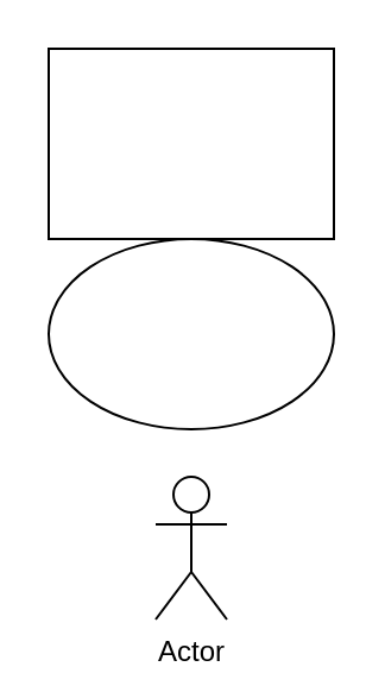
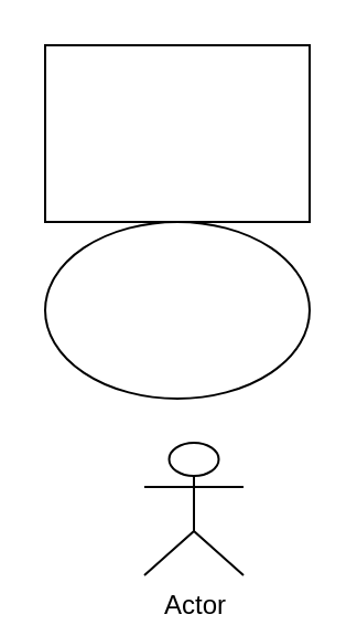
- <mxCell id="4" value="Actor" style="shape=umlActor;verticalLabelPosition=bottom;verticalAlign=top;html=1;outlineConnect=0;" parent="1" vertex="1"><mxGeometry x="65" y="200" width="30" height="60" as="geometry" /></mxCell>
+ <mxCell id="4" value="Actor" style="shape=umlActor;verticalLabelPosition=bottom;verticalAlign=top;html=1;outlineConnect=0;" parent="1" vertex="1"><mxGeometry x="65" y="200" width="45" height="60" as="geometry" /></mxCell>
